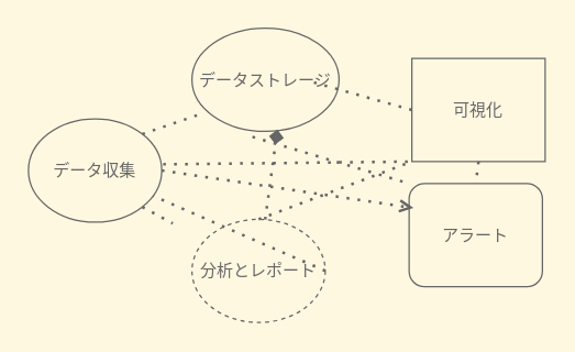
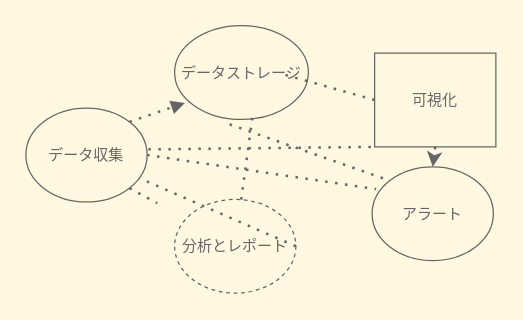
- <mxCell id="15" value="" style="endArrow=none;dashed=1;html=1;dashPattern=1 3;strokeWidth=2;strokeColor=#666666;exitX=1;exitY=0;exitDx=0;exitDy=0;entryX=0.077;entryY=0.824;entryDx=0;entryDy=0;entryPerimeter=0;" parent="1" source="2" target="5" edge="1"><mxGeometry width="50" height="50" relative="1" as="geometry"><mxPoint x="472" y="270" as="sourcePoint" /><mxPoint x="522" y="220" as="targetPoint" /></mxGeometry></mxCell>
+ <mxCell id="15" value="" style="endArrow=block;dashed=1;html=1;dashPattern=1 3;strokeWidth=2;strokeColor=#666666;exitX=1;exitY=0;exitDx=0;exitDy=0;entryX=0.077;entryY=0.824;entryDx=0;entryDy=0;entryPerimeter=0;" parent="1" source="2" target="5" edge="1"><mxGeometry width="50" height="50" relative="1" as="geometry"><mxPoint x="472" y="270" as="sourcePoint" /><mxPoint x="522" y="220" as="targetPoint" /></mxGeometry></mxCell>
- <mxCell id="12" value="" style="endArrow=diamond;dashed=1;html=1;dashPattern=1 3;strokeWidth=2;strokeColor=#666666;entryX=0.581;entryY=0.984;entryDx=0;entryDy=0;entryPerimeter=0;" parent="1" source="6" target="5" edge="1"><mxGeometry width="50" height="50" relative="1" as="geometry"><mxPoint x="294" y="380" as="sourcePoint" /><mxPoint x="344" y="330" as="targetPoint" /></mxGeometry></mxCell>
+ <mxCell id="12" value="" style="endArrow=none;dashed=1;html=1;dashPattern=1 3;strokeWidth=2;strokeColor=#666666;entryX=0.581;entryY=0.984;entryDx=0;entryDy=0;entryPerimeter=0;" parent="1" source="6" target="5" edge="1"><mxGeometry width="50" height="50" relative="1" as="geometry"><mxPoint x="294" y="380" as="sourcePoint" /><mxPoint x="344" y="330" as="targetPoint" /></mxGeometry></mxCell>
- <mxCell id="9" value="" style="endArrow=none;dashed=1;html=1;dashPattern=1 3;strokeWidth=2;strokeColor=#666666;entryX=0.5;entryY=0;entryDx=0;entryDy=0;exitX=0.5;exitY=1;exitDx=0;exitDy=0;" parent="1" source="3" target="4" edge="1"><mxGeometry width="50" height="50" relative="1" as="geometry"><mxPoint x="264" y="350" as="sourcePoint" /><mxPoint x="314" y="300" as="targetPoint" /></mxGeometry></mxCell>
+ <mxCell id="9" value="" style="endArrow=classic;dashed=1;html=1;dashPattern=1 3;strokeWidth=2;strokeColor=#666666;entryX=0.5;entryY=0;entryDx=0;entryDy=0;exitX=0.5;exitY=1;exitDx=0;exitDy=0;" parent="1" source="3" target="4" edge="1"><mxGeometry width="50" height="50" relative="1" as="geometry"><mxPoint x="264" y="350" as="sourcePoint" /><mxPoint x="314" y="300" as="targetPoint" /></mxGeometry></mxCell>
- <mxCell id="13" value="" style="endArrow=none;dashed=1;html=1;dashPattern=1 3;strokeWidth=2;strokeColor=#666666;exitX=0.5;exitY=0;exitDx=0;exitDy=0;entryX=0;entryY=1;entryDx=0;entryDy=0;" parent="1" source="6" target="3" edge="1"><mxGeometry width="50" height="50" relative="1" as="geometry"><mxPoint x="452" y="250" as="sourcePoint" /><mxPoint x="502" y="200" as="targetPoint" /></mxGeometry></mxCell>
- <mxCell id="14" value="" style="endArrow=open;dashed=1;html=1;dashPattern=1 3;strokeWidth=2;strokeColor=#666666;exitX=1;exitY=0.5;exitDx=0;exitDy=0;entryX=0.033;entryY=0.237;entryDx=0;entryDy=0;entryPerimeter=0;" parent="1" source="2" target="4" edge="1"><mxGeometry width="50" height="50" relative="1" as="geometry"><mxPoint x="462" y="260" as="sourcePoint" /><mxPoint x="512" y="210" as="targetPoint" /></mxGeometry></mxCell>
+ <mxCell id="14" value="" style="endArrow=none;dashed=1;html=1;dashPattern=1 3;strokeWidth=2;strokeColor=#666666;exitX=1;exitY=0.5;exitDx=0;exitDy=0;entryX=0.033;entryY=0.237;entryDx=0;entryDy=0;entryPerimeter=0;" parent="1" source="2" target="4" edge="1"><mxGeometry width="50" height="50" relative="1" as="geometry"><mxPoint x="462" y="260" as="sourcePoint" /><mxPoint x="512" y="210" as="targetPoint" /></mxGeometry></mxCell>
- <mxCell id="4" value="&lt;font color=&quot;#666666&quot;&gt;アラート&lt;/font&gt;" style="whiteSpace=wrap;html=1;fillColor=none;strokeColor=#666666;rounded=1;" parent="1" vertex="1"><mxGeometry x="297" y="133" width="97" height="75" as="geometry" /></mxCell>
+ <mxCell id="4" value="&lt;font color=&quot;#666666&quot;&gt;アラート&lt;/font&gt;" style="ellipse;whiteSpace=wrap;html=1;fillColor=none;strokeColor=#666666;" parent="1" vertex="1"><mxGeometry x="297" y="133" width="97" height="75" as="geometry" /></mxCell>
